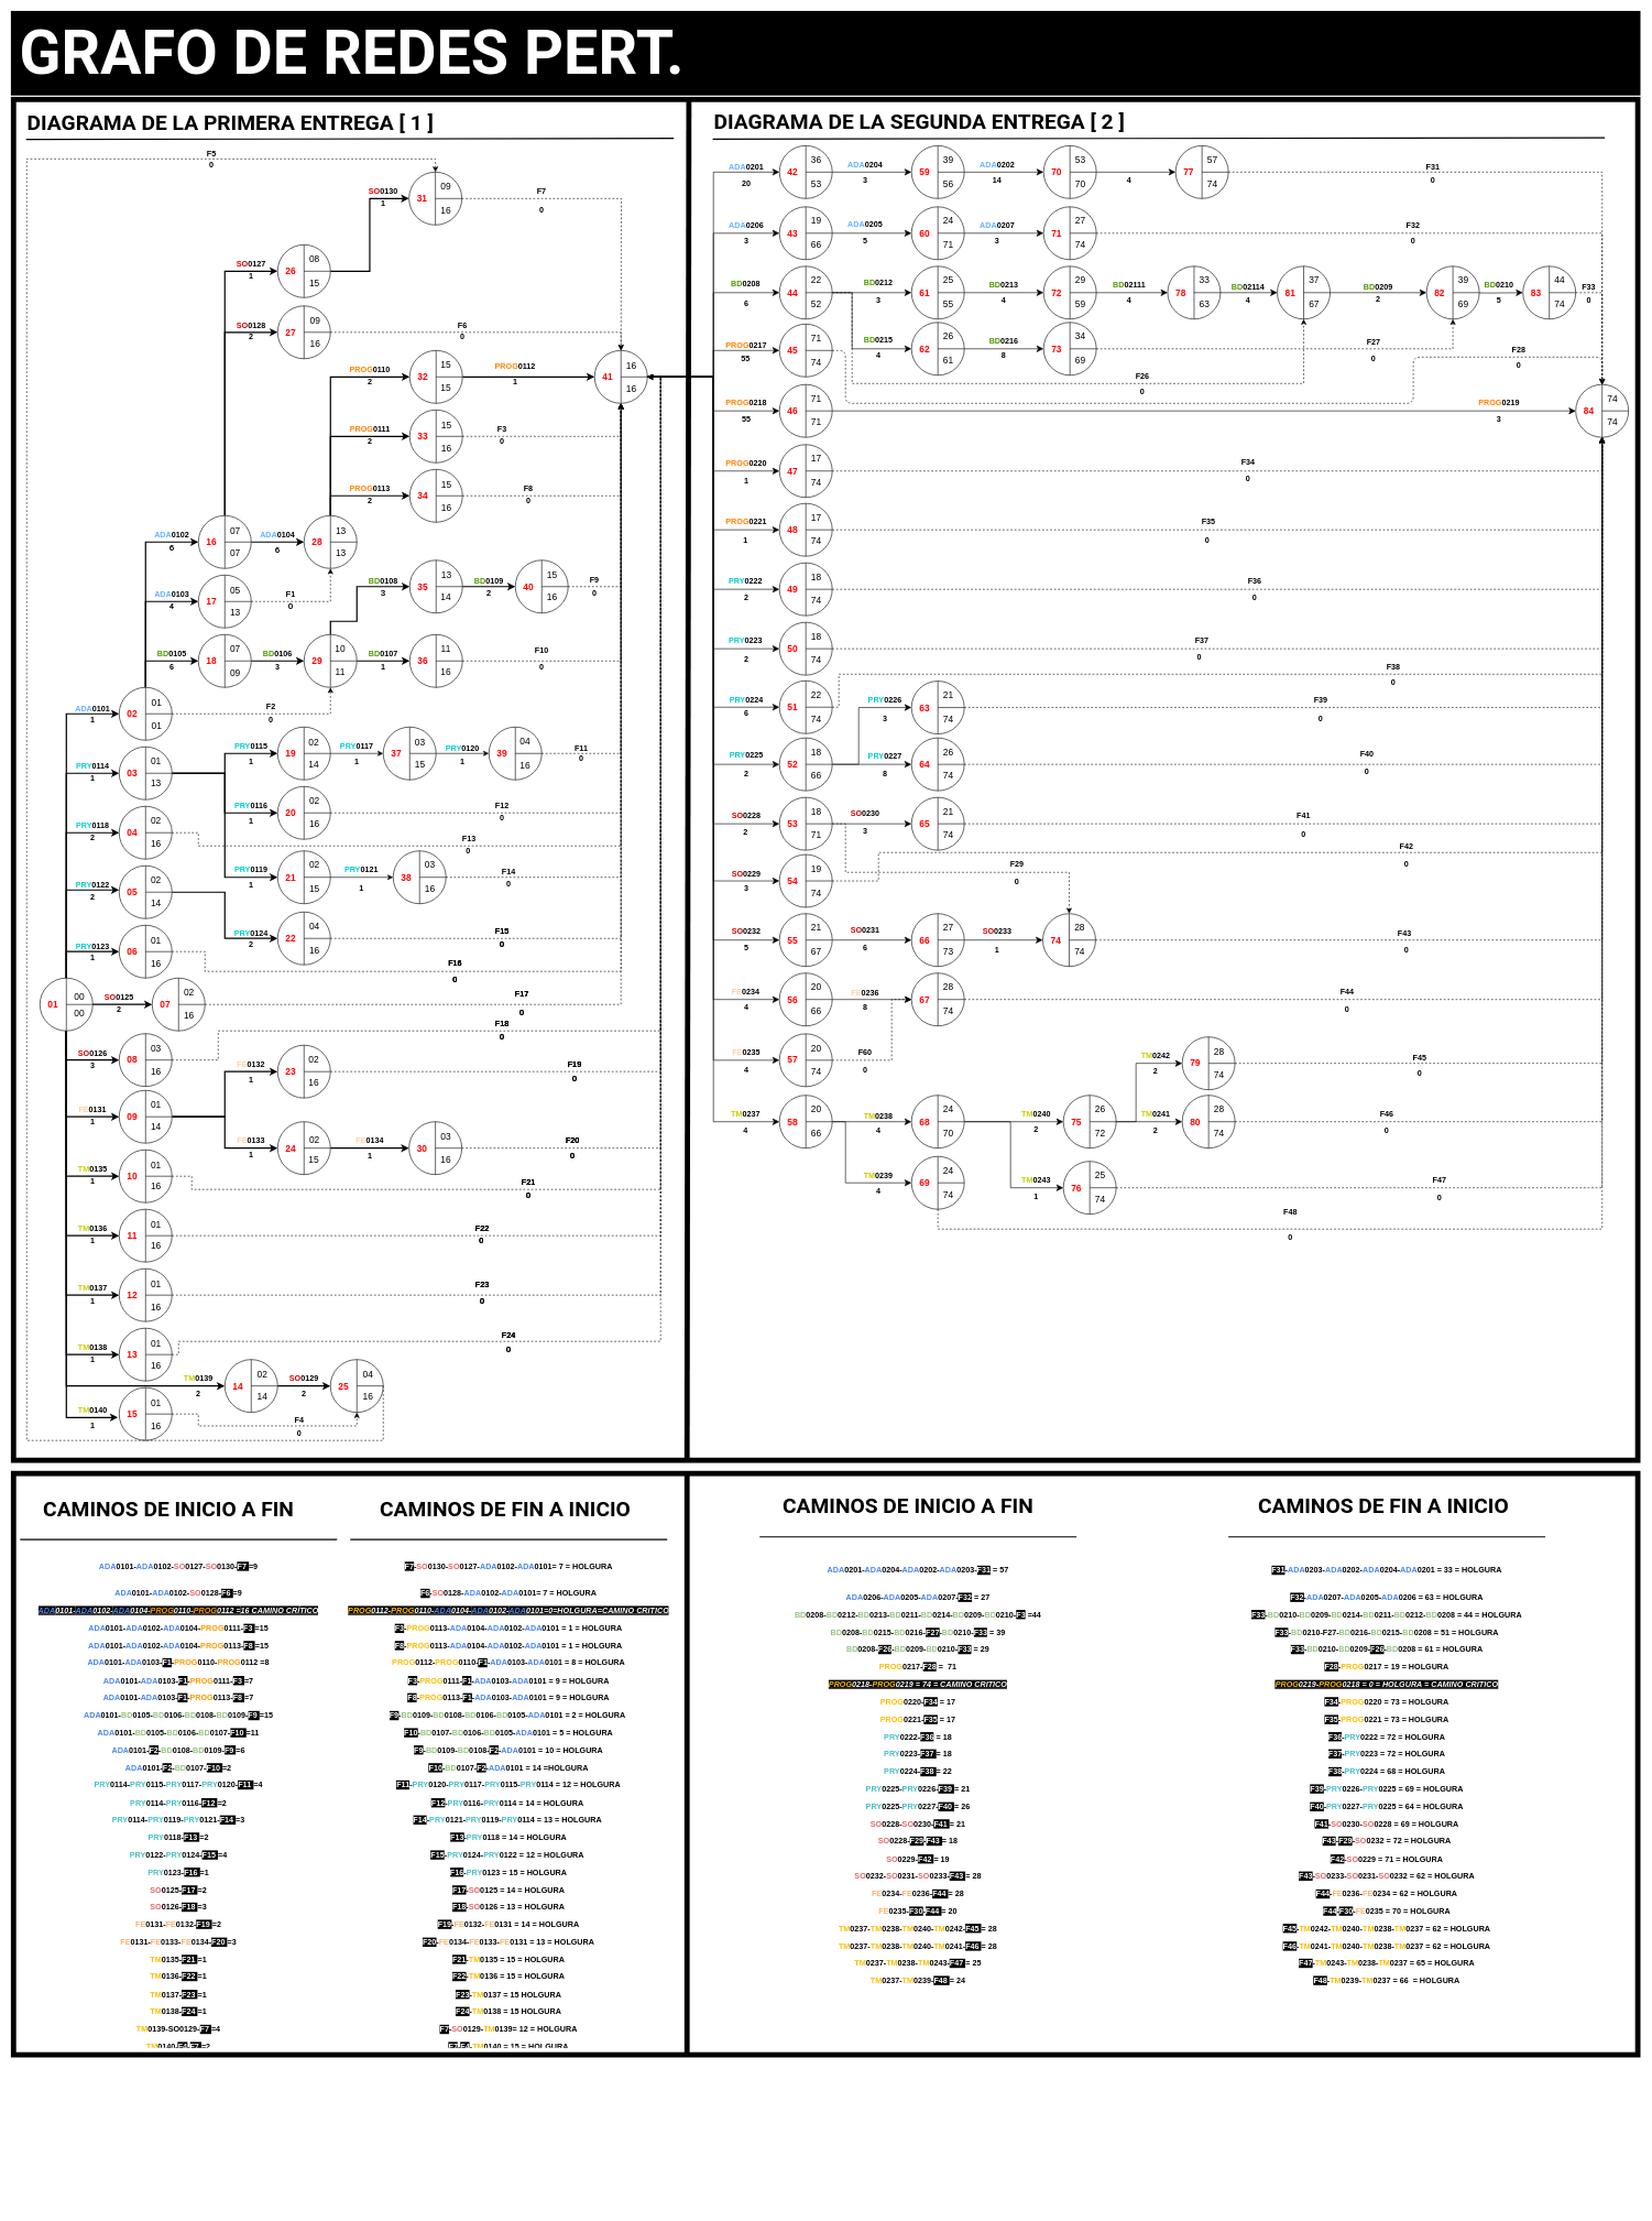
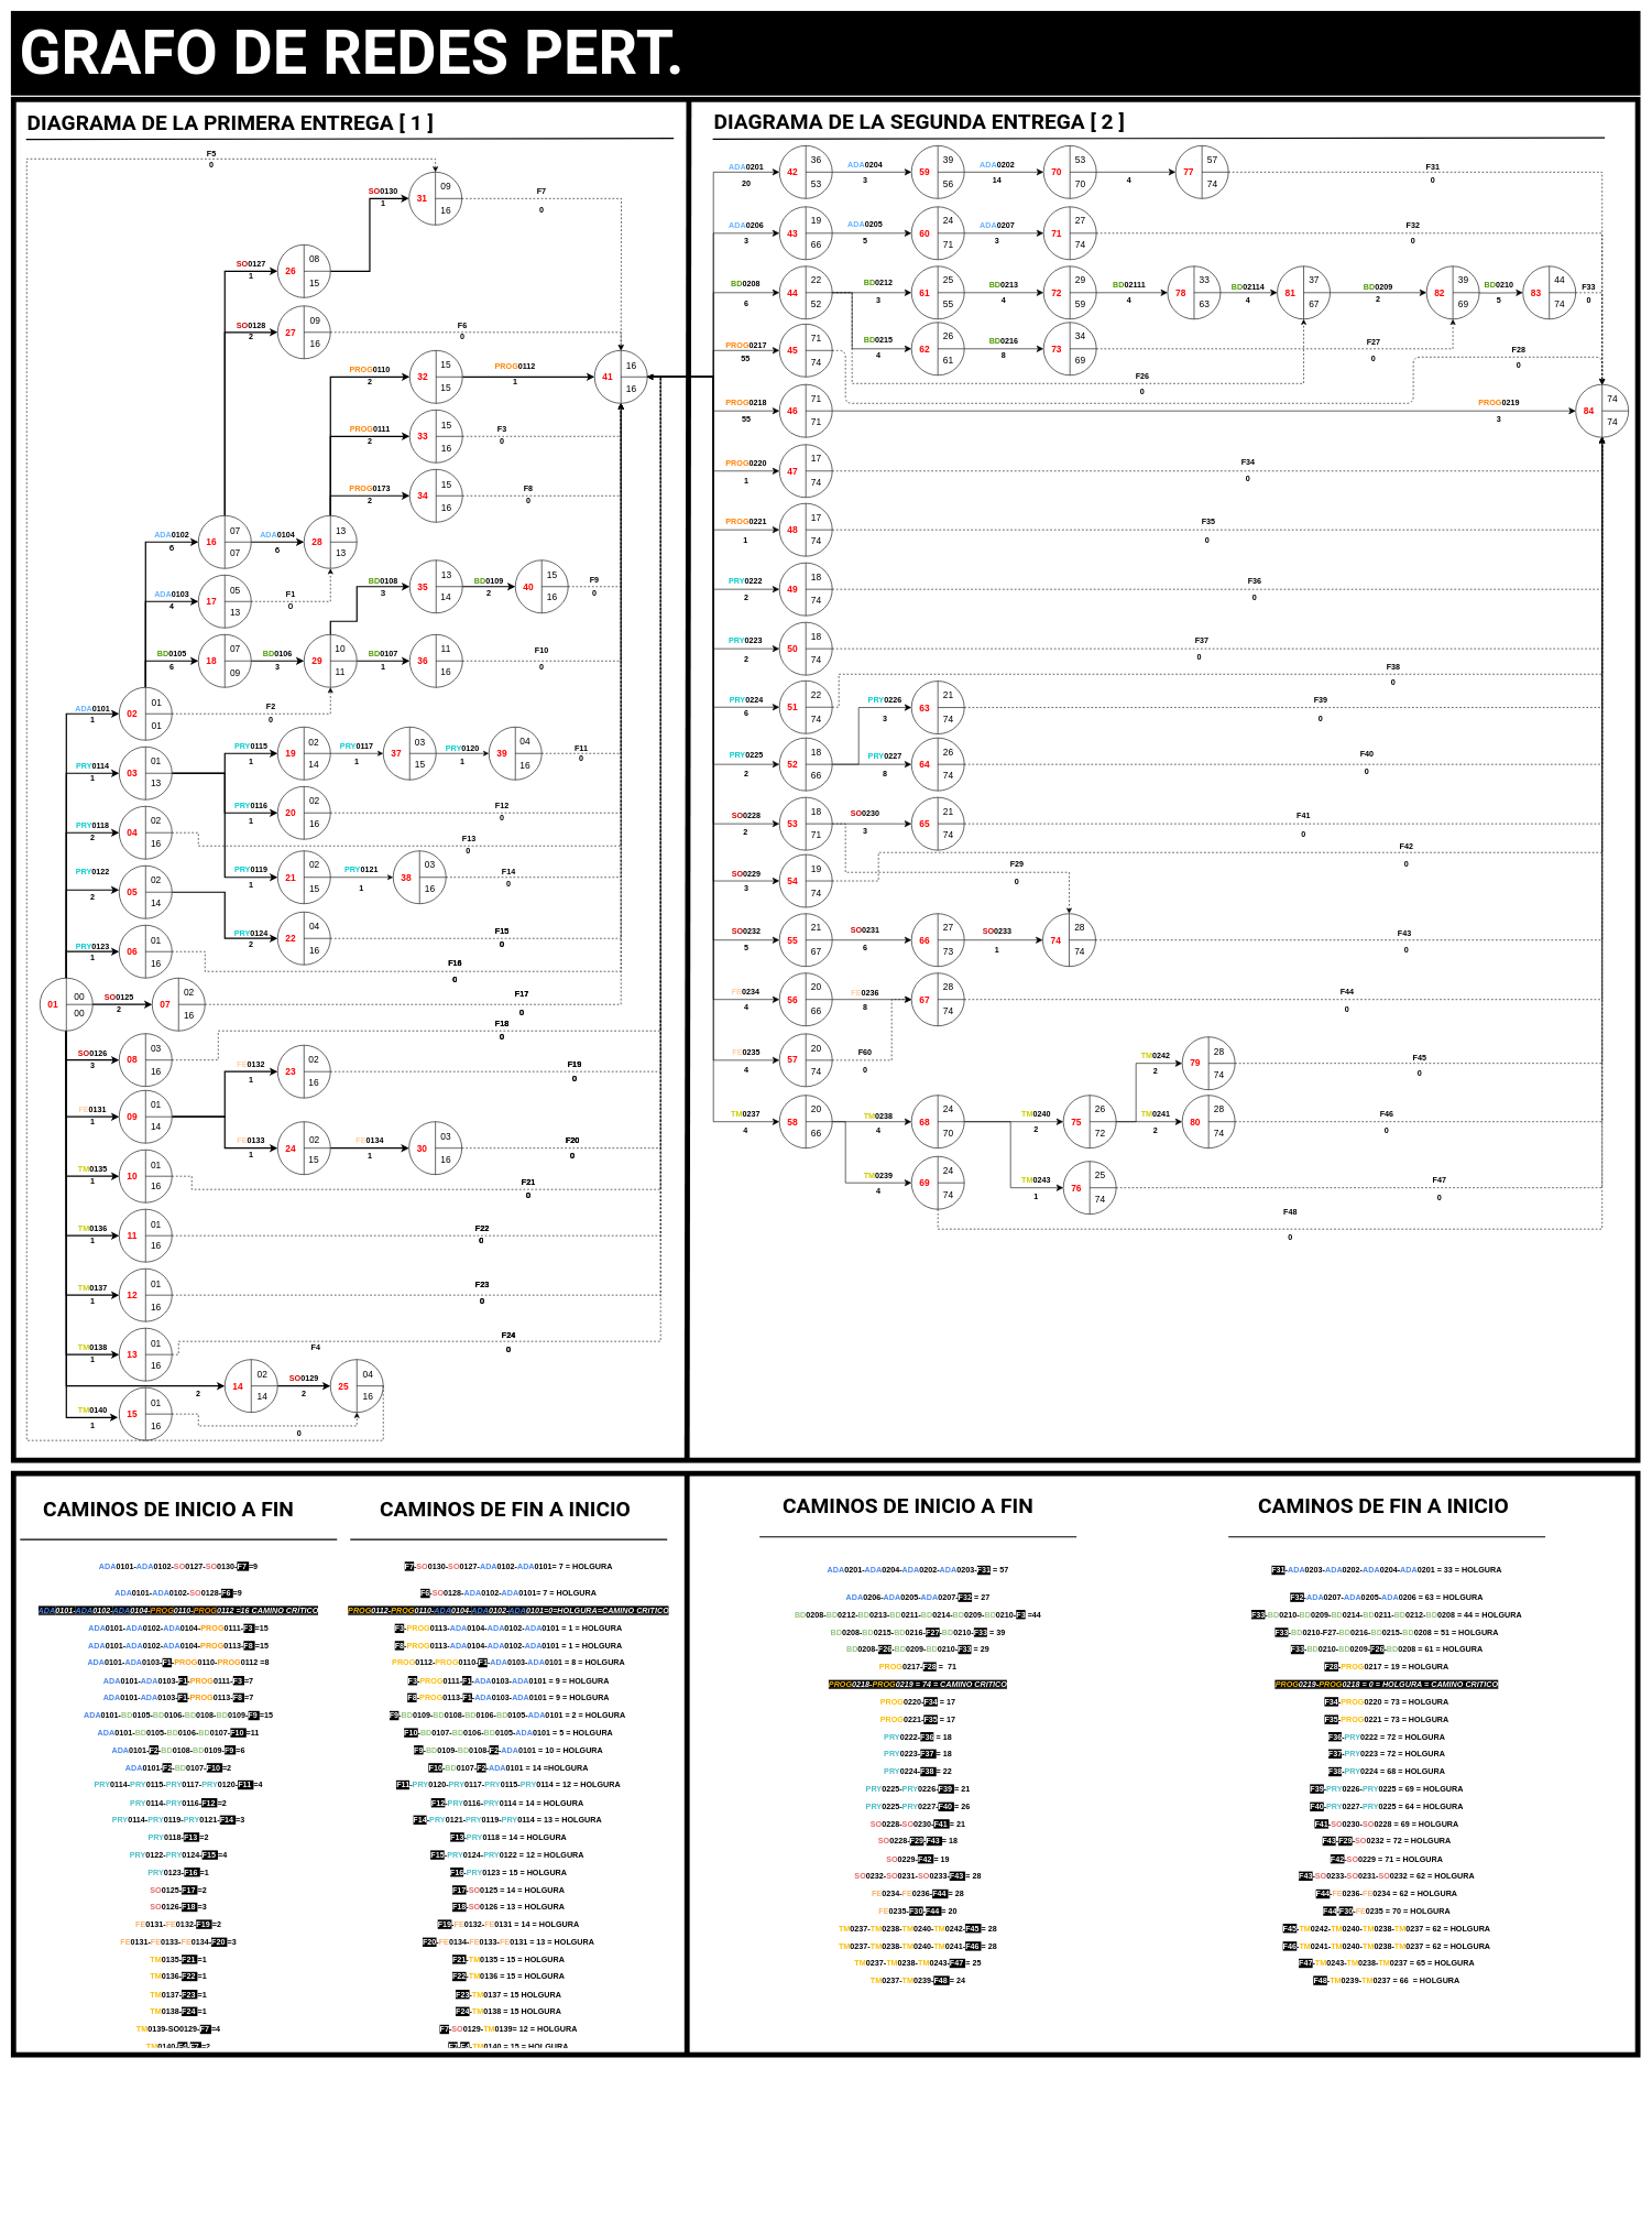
- <mxCell id="263" value="&lt;span style=&quot;font-size: 12px&quot;&gt;&lt;font color=&quot;#ff8000&quot;&gt;PROG&lt;/font&gt;0113&lt;/span&gt;" style="text;html=1;strokeColor=none;fillColor=none;align=center;verticalAlign=middle;whiteSpace=wrap;rounded=0;fontSize=18;fontStyle=1" parent="1" vertex="1"><mxGeometry x="540" y="727.5" width="40" height="20" as="geometry" /></mxCell>
+ <mxCell id="263" value="&lt;span style=&quot;font-size: 12px&quot;&gt;&lt;font color=&quot;#ff8000&quot;&gt;PROG&lt;/font&gt;0173&lt;/span&gt;" style="text;html=1;strokeColor=none;fillColor=none;align=center;verticalAlign=middle;whiteSpace=wrap;rounded=0;fontSize=18;fontStyle=1" parent="1" vertex="1"><mxGeometry x="540" y="727.5" width="40" height="20" as="geometry" /></mxCell>
- <mxCell id="65" value="&lt;font style=&quot;font-size: 12px&quot;&gt;&lt;font color=&quot;#00cccc&quot;&gt;PRY&lt;/font&gt;0122&lt;/font&gt;" style="text;html=1;strokeColor=none;fillColor=none;align=center;verticalAlign=middle;whiteSpace=wrap;rounded=0;fontSize=18;fontStyle=1" parent="1" vertex="1"><mxGeometry x="120" y="1327.5" width="40" height="20" as="geometry" /></mxCell>
+ <mxCell id="65" value="&lt;font style=&quot;font-size: 12px&quot;&gt;&lt;font color=&quot;#00cccc&quot;&gt;PRY&lt;/font&gt;0122&lt;/font&gt;" style="text;html=1;strokeColor=none;fillColor=none;align=center;verticalAlign=middle;whiteSpace=wrap;rounded=0;fontSize=18;fontStyle=1" parent="1" vertex="1"><mxGeometry x="120" y="1307.5" width="40" height="20" as="geometry" /></mxCell>
- <mxCell id="140" value="&lt;span style=&quot;font-size: 12px&quot;&gt;&lt;font color=&quot;#cccc00&quot;&gt;TM&lt;/font&gt;0139&lt;/span&gt;" style="text;html=1;strokeColor=none;fillColor=none;align=center;verticalAlign=middle;whiteSpace=wrap;rounded=0;fontSize=18;fontStyle=1" parent="1" vertex="1"><mxGeometry x="280" y="2075" width="40" height="20" as="geometry" /></mxCell>
- <mxCell id="338" value="&lt;span style=&quot;font-size: 12px&quot;&gt;F4&lt;/span&gt;" style="text;html=1;strokeColor=none;fillColor=none;align=center;verticalAlign=middle;whiteSpace=wrap;rounded=0;fontSize=18;fontStyle=1" parent="1" vertex="1"><mxGeometry x="432.86" y="2137.5" width="40" height="20" as="geometry" /></mxCell>
+ <mxCell id="338" value="&lt;span style=&quot;font-size: 12px&quot;&gt;F4&lt;/span&gt;" style="text;html=1;strokeColor=none;fillColor=none;align=center;verticalAlign=middle;whiteSpace=wrap;rounded=0;fontSize=18;fontStyle=1" parent="1" vertex="1"><mxGeometry x="457.86" y="2027.5" width="40" height="20" as="geometry" /></mxCell>
